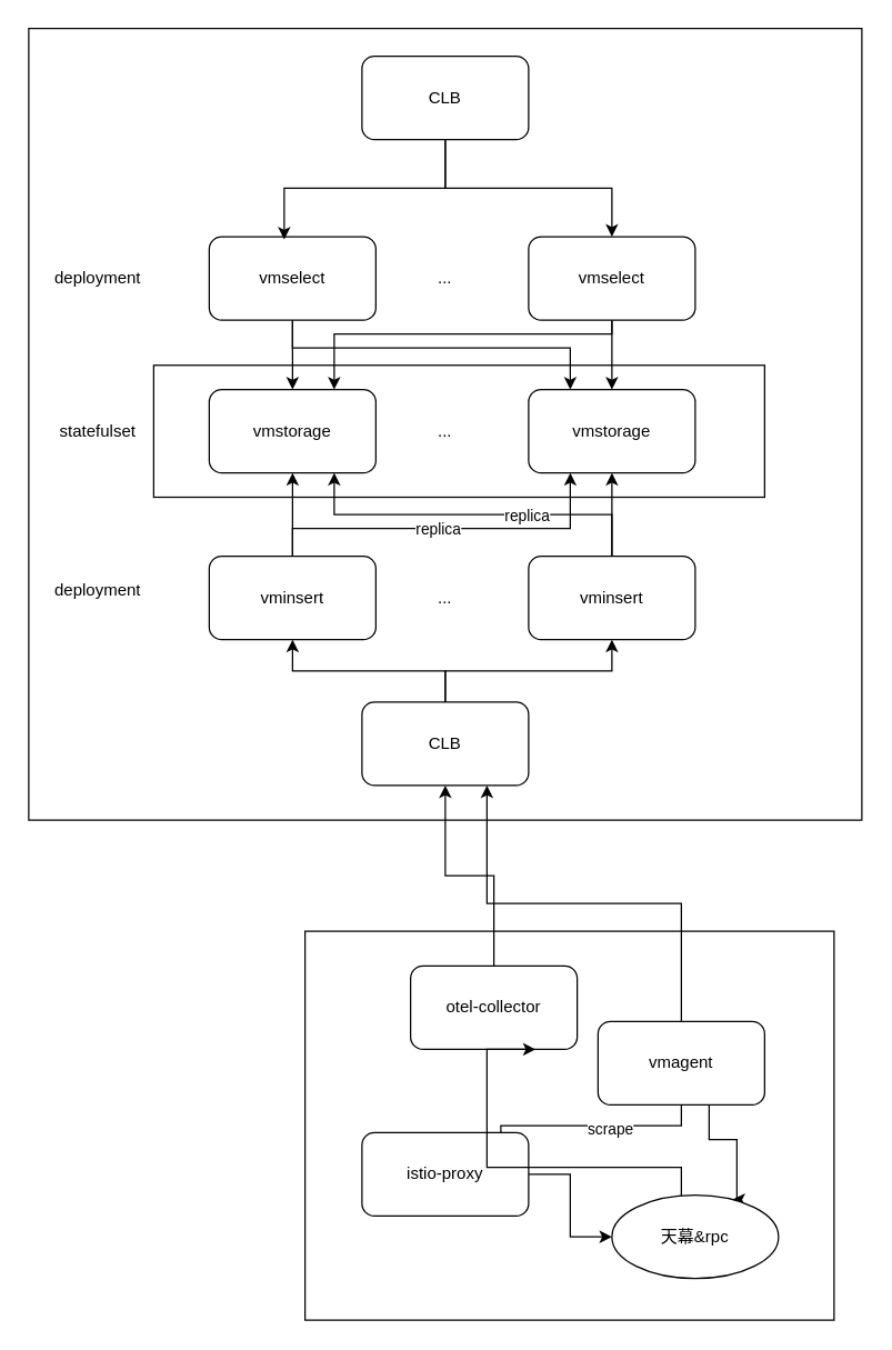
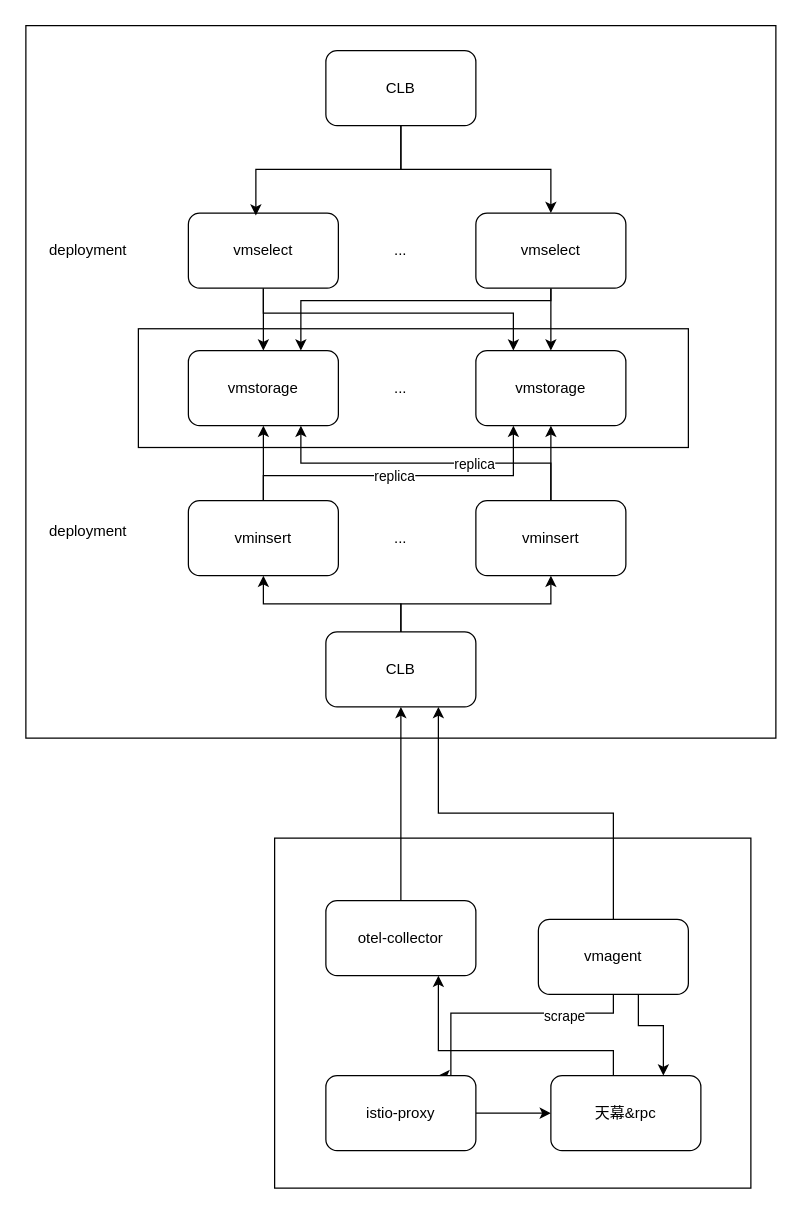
- <mxCell id="24" value="statefulset" style="text;html=1;align=center;verticalAlign=middle;whiteSpace=wrap;rounded=0;" vertex="1" parent="1"><mxGeometry x="30" y="295" width="80" height="30" as="geometry" /></mxCell>
- <mxCell id="34" value="otel-collector" style="rounded=1;whiteSpace=wrap;html=1;" vertex="1" parent="1"><mxGeometry x="295" y="695" width="120" height="60" as="geometry" /></mxCell>
+ <mxCell id="34" value="otel-collector" style="rounded=1;whiteSpace=wrap;html=1;" vertex="1" parent="1"><mxGeometry x="260" y="720" width="120" height="60" as="geometry" /></mxCell>
- <mxCell id="41" value="istio-proxy" style="rounded=1;whiteSpace=wrap;html=1;" vertex="1" parent="1"><mxGeometry x="260" y="815" width="120" height="60" as="geometry" /></mxCell>
+ <mxCell id="41" value="istio-proxy" style="rounded=1;whiteSpace=wrap;html=1;" vertex="1" parent="1"><mxGeometry x="260" y="860" width="120" height="60" as="geometry" /></mxCell>
- <mxCell id="43" value="天幕&amp;amp;rpc" style="ellipse;whiteSpace=wrap;html=1;" vertex="1" parent="1"><mxGeometry x="440" y="860" width="120" height="60" as="geometry" /></mxCell>
+ <mxCell id="43" value="天幕&amp;amp;rpc" style="rounded=1;whiteSpace=wrap;html=1;" vertex="1" parent="1"><mxGeometry x="440" y="860" width="120" height="60" as="geometry" /></mxCell>
